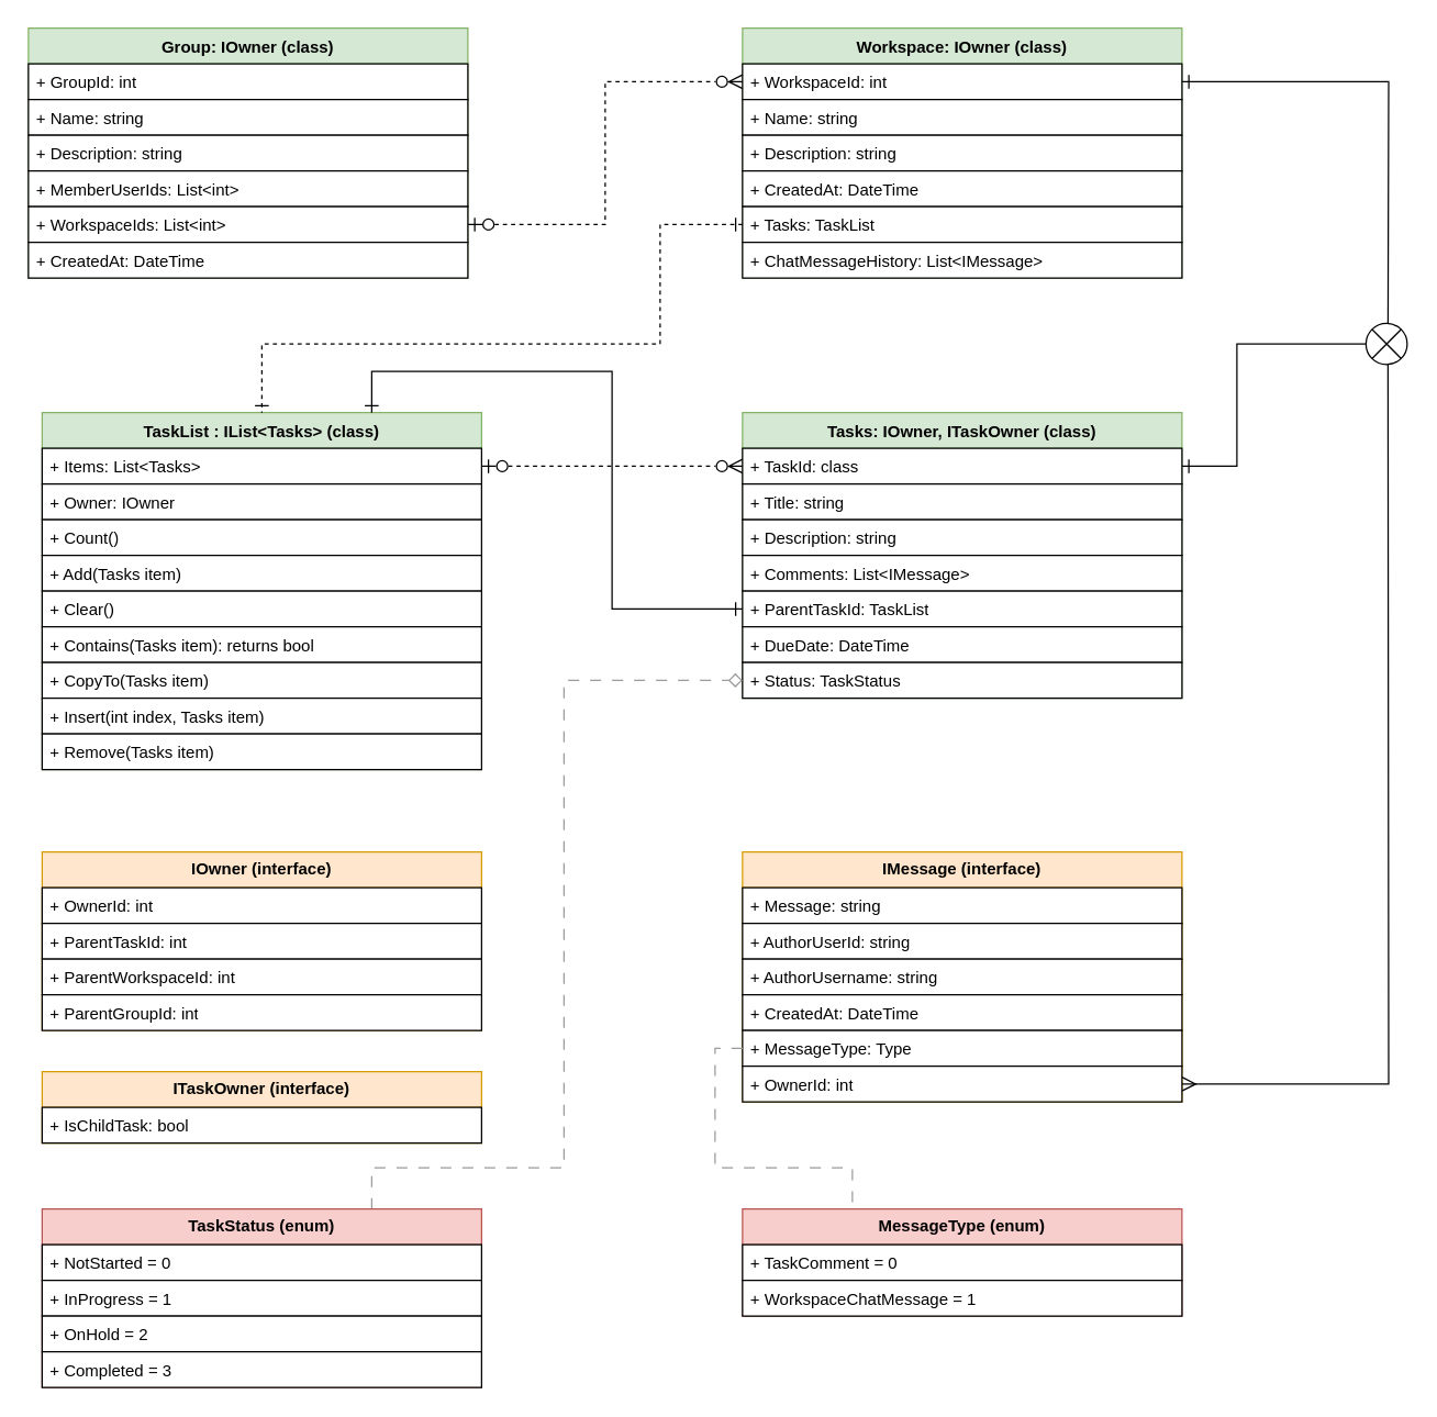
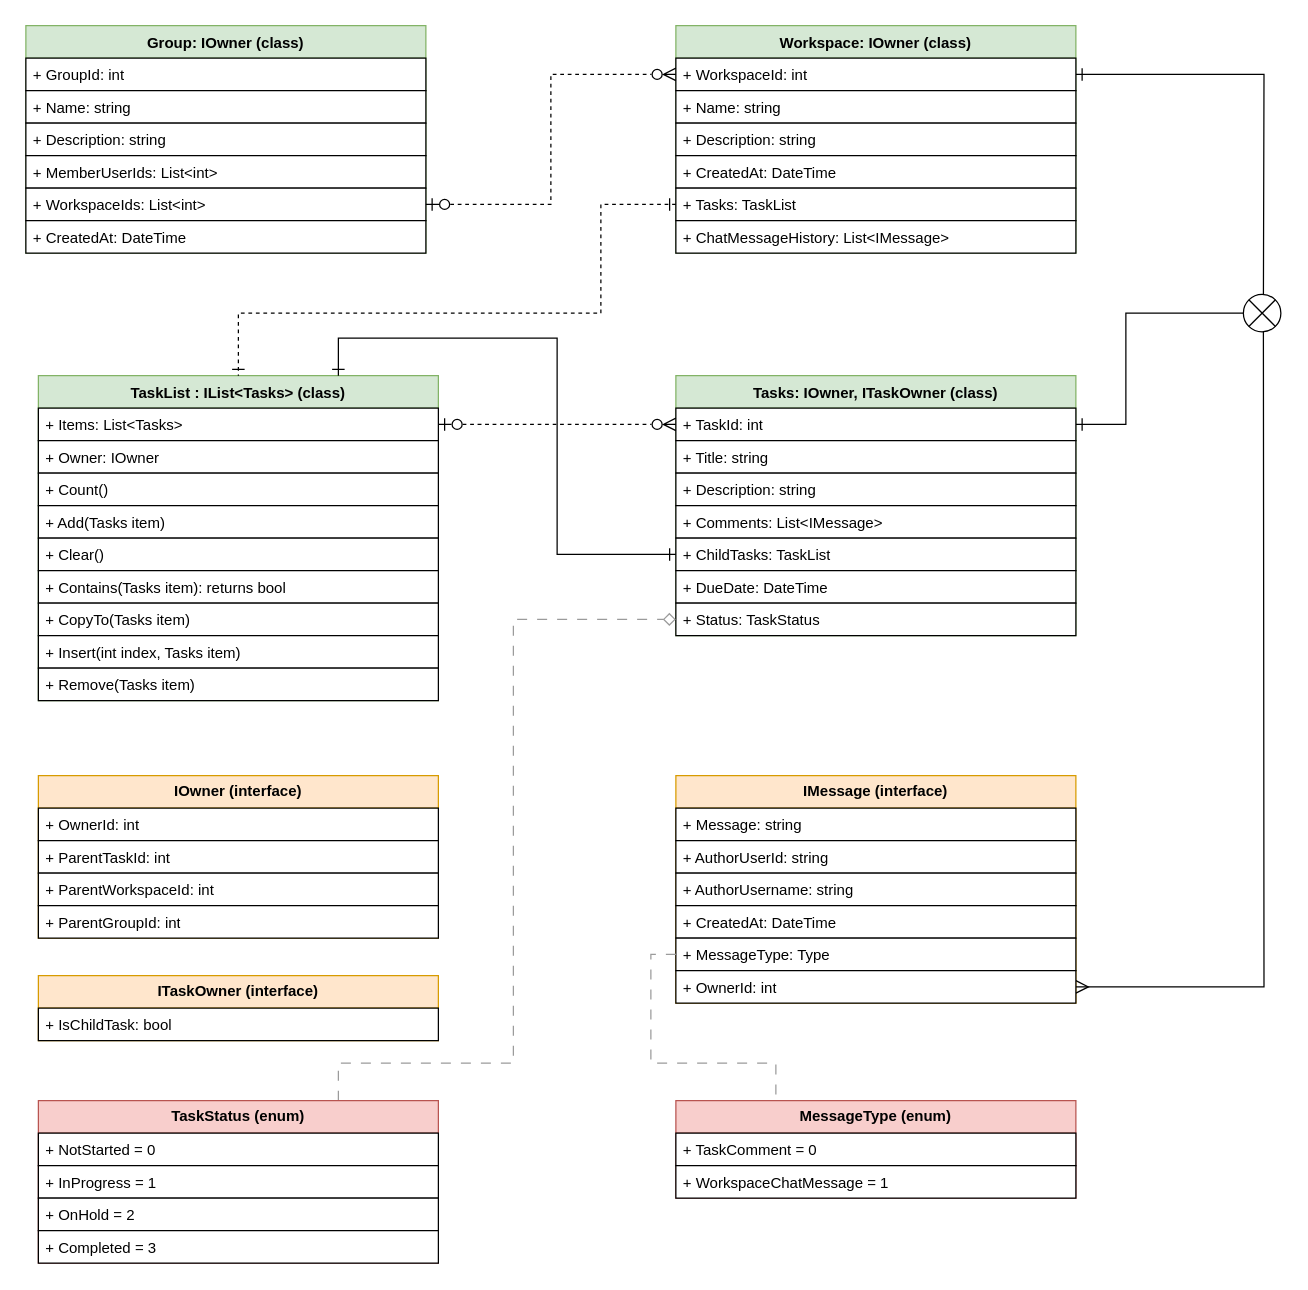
- <mxCell id="19" value="+ TaskId: class" style="text;strokeColor=default;fillColor=default;align=left;verticalAlign=top;spacingLeft=4;spacingRight=4;overflow=hidden;rotatable=0;points=[[0,0.5],[1,0.5]];portConstraint=eastwest;whiteSpace=wrap;html=1;" vertex="1" parent="17"><mxGeometry y="26" width="320" height="26" as="geometry" /></mxCell>
+ <mxCell id="19" value="+ TaskId: int" style="text;strokeColor=default;fillColor=default;align=left;verticalAlign=top;spacingLeft=4;spacingRight=4;overflow=hidden;rotatable=0;points=[[0,0.5],[1,0.5]];portConstraint=eastwest;whiteSpace=wrap;html=1;" vertex="1" parent="17"><mxGeometry y="26" width="320" height="26" as="geometry" /></mxCell>
- <mxCell id="23" value="+ ParentTaskId: TaskList" style="text;strokeColor=default;fillColor=default;align=left;verticalAlign=top;spacingLeft=4;spacingRight=4;overflow=hidden;rotatable=0;points=[[0,0.5],[1,0.5]];portConstraint=eastwest;whiteSpace=wrap;html=1;" vertex="1" parent="17"><mxGeometry y="130" width="320" height="26" as="geometry" /></mxCell>
+ <mxCell id="23" value="+ ChildTasks: TaskList" style="text;strokeColor=default;fillColor=default;align=left;verticalAlign=top;spacingLeft=4;spacingRight=4;overflow=hidden;rotatable=0;points=[[0,0.5],[1,0.5]];portConstraint=eastwest;whiteSpace=wrap;html=1;" vertex="1" parent="17"><mxGeometry y="130" width="320" height="26" as="geometry" /></mxCell>
